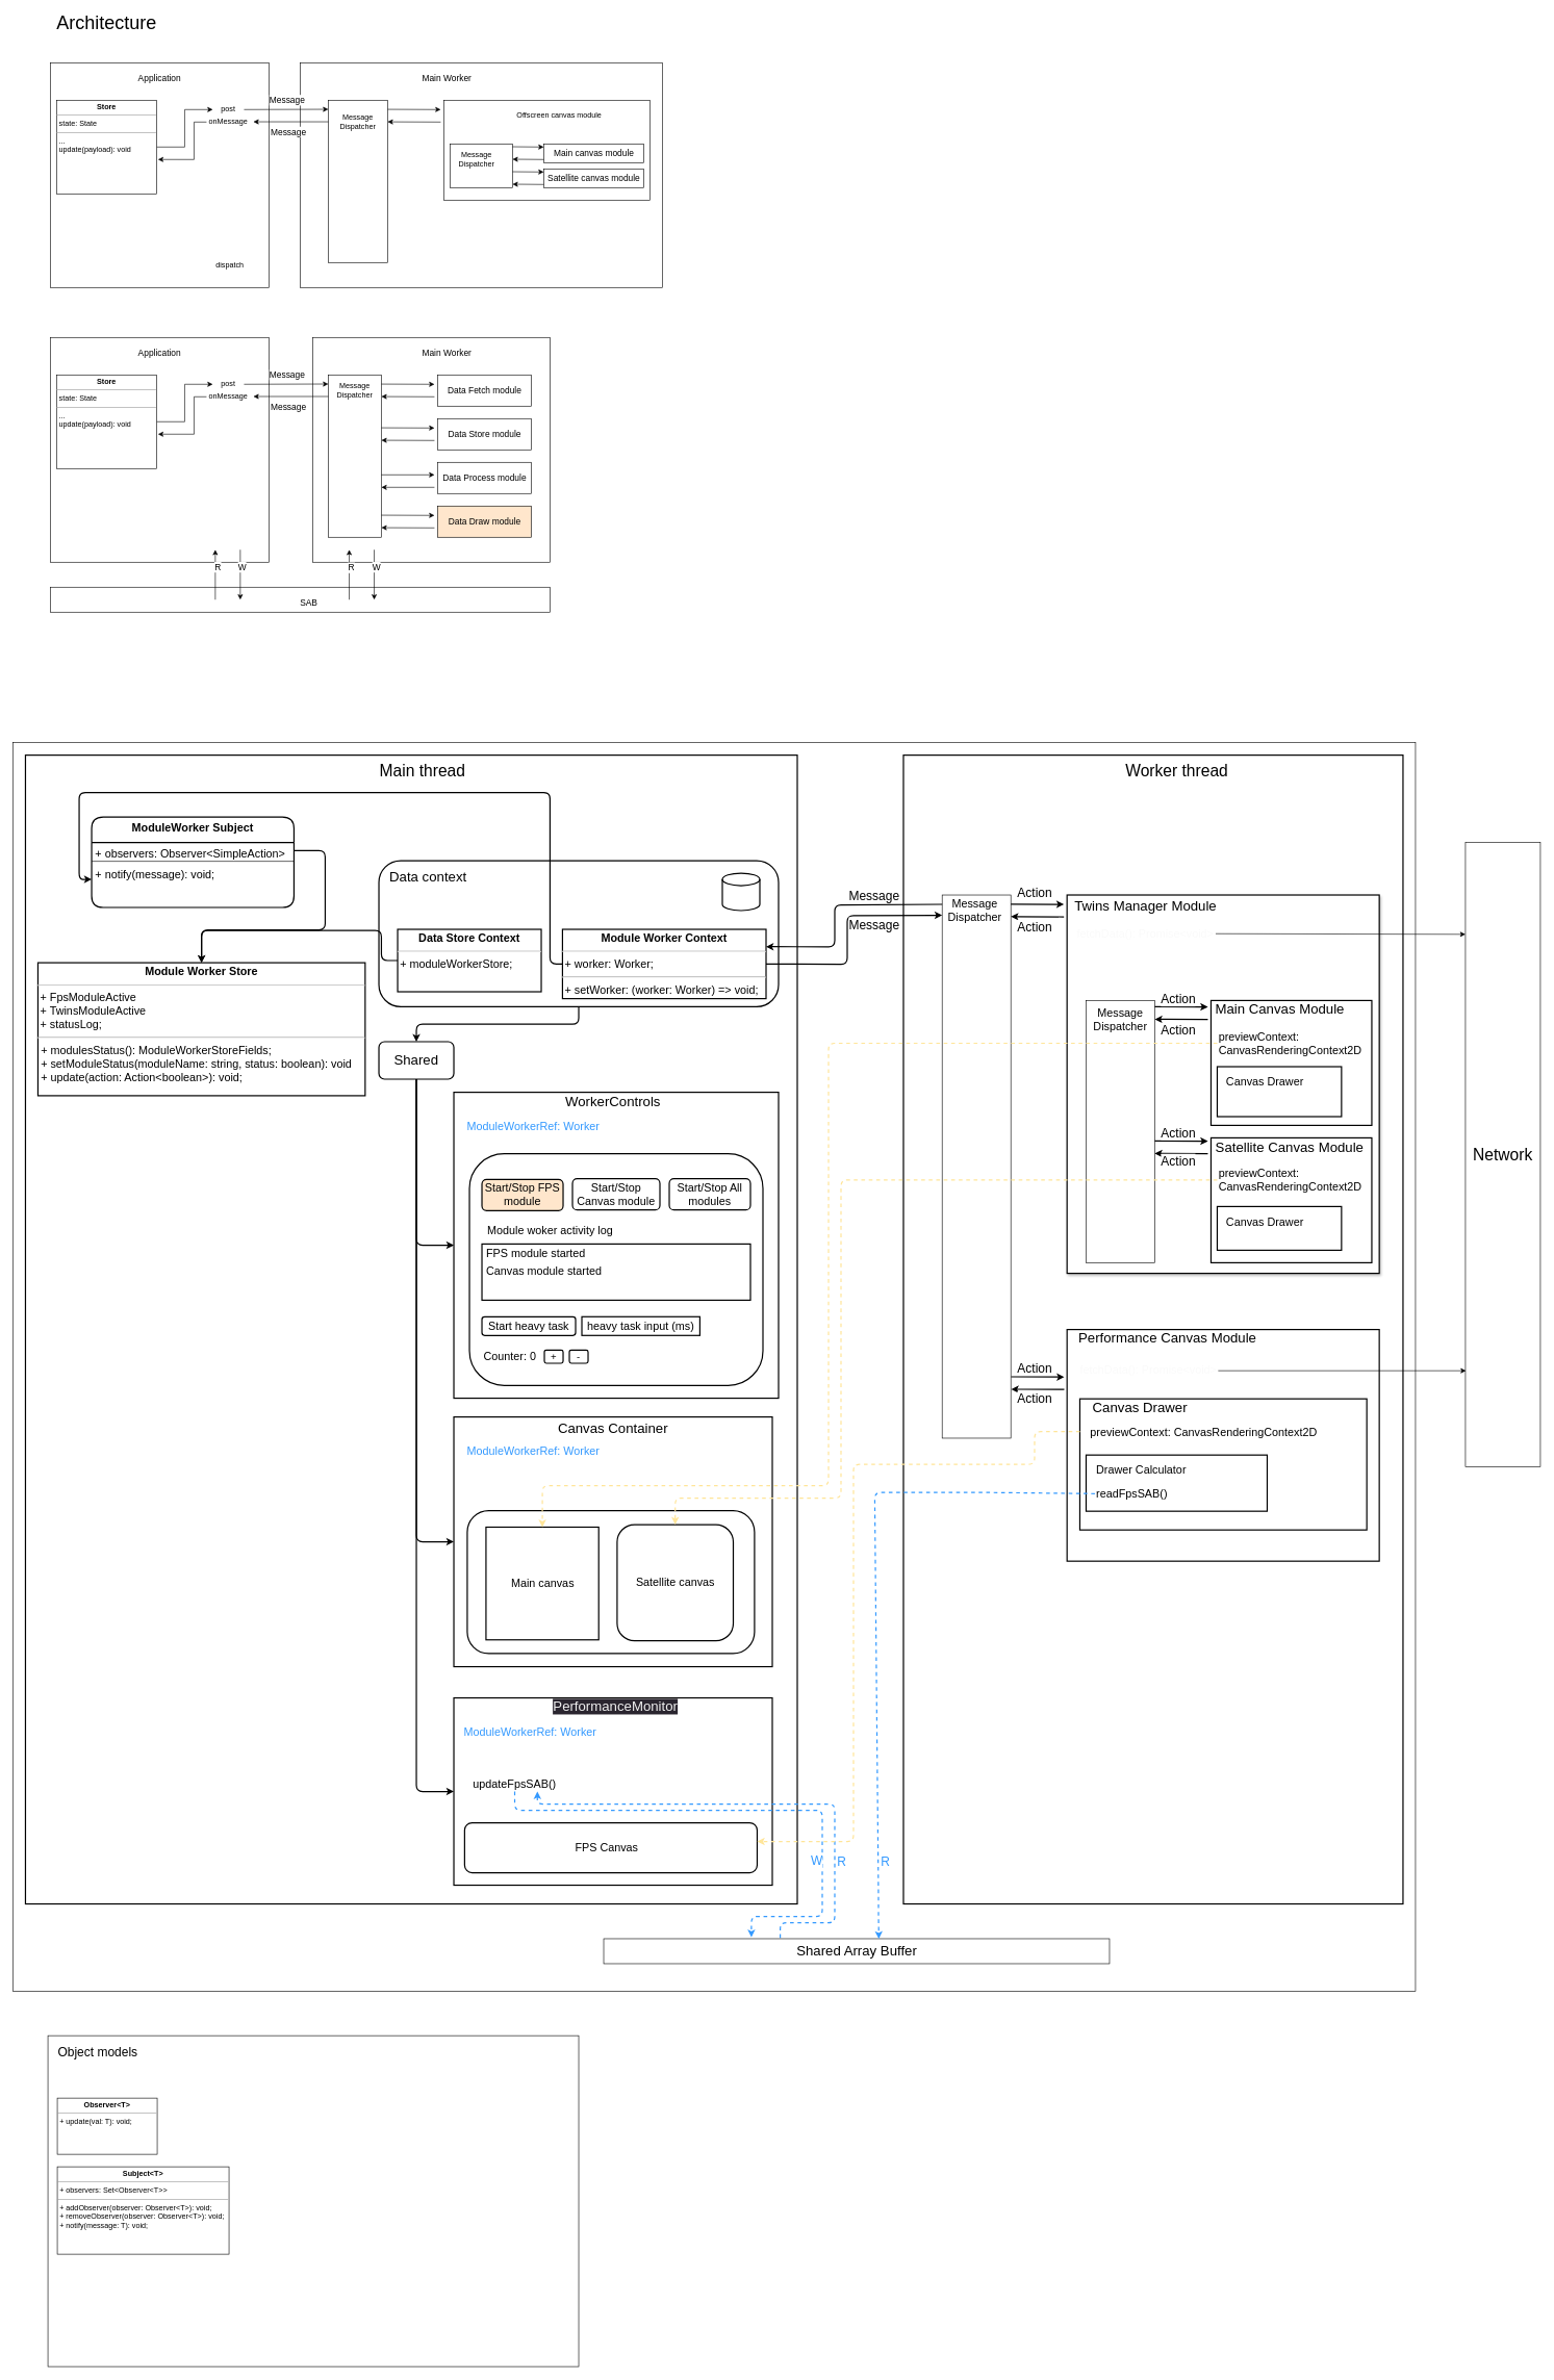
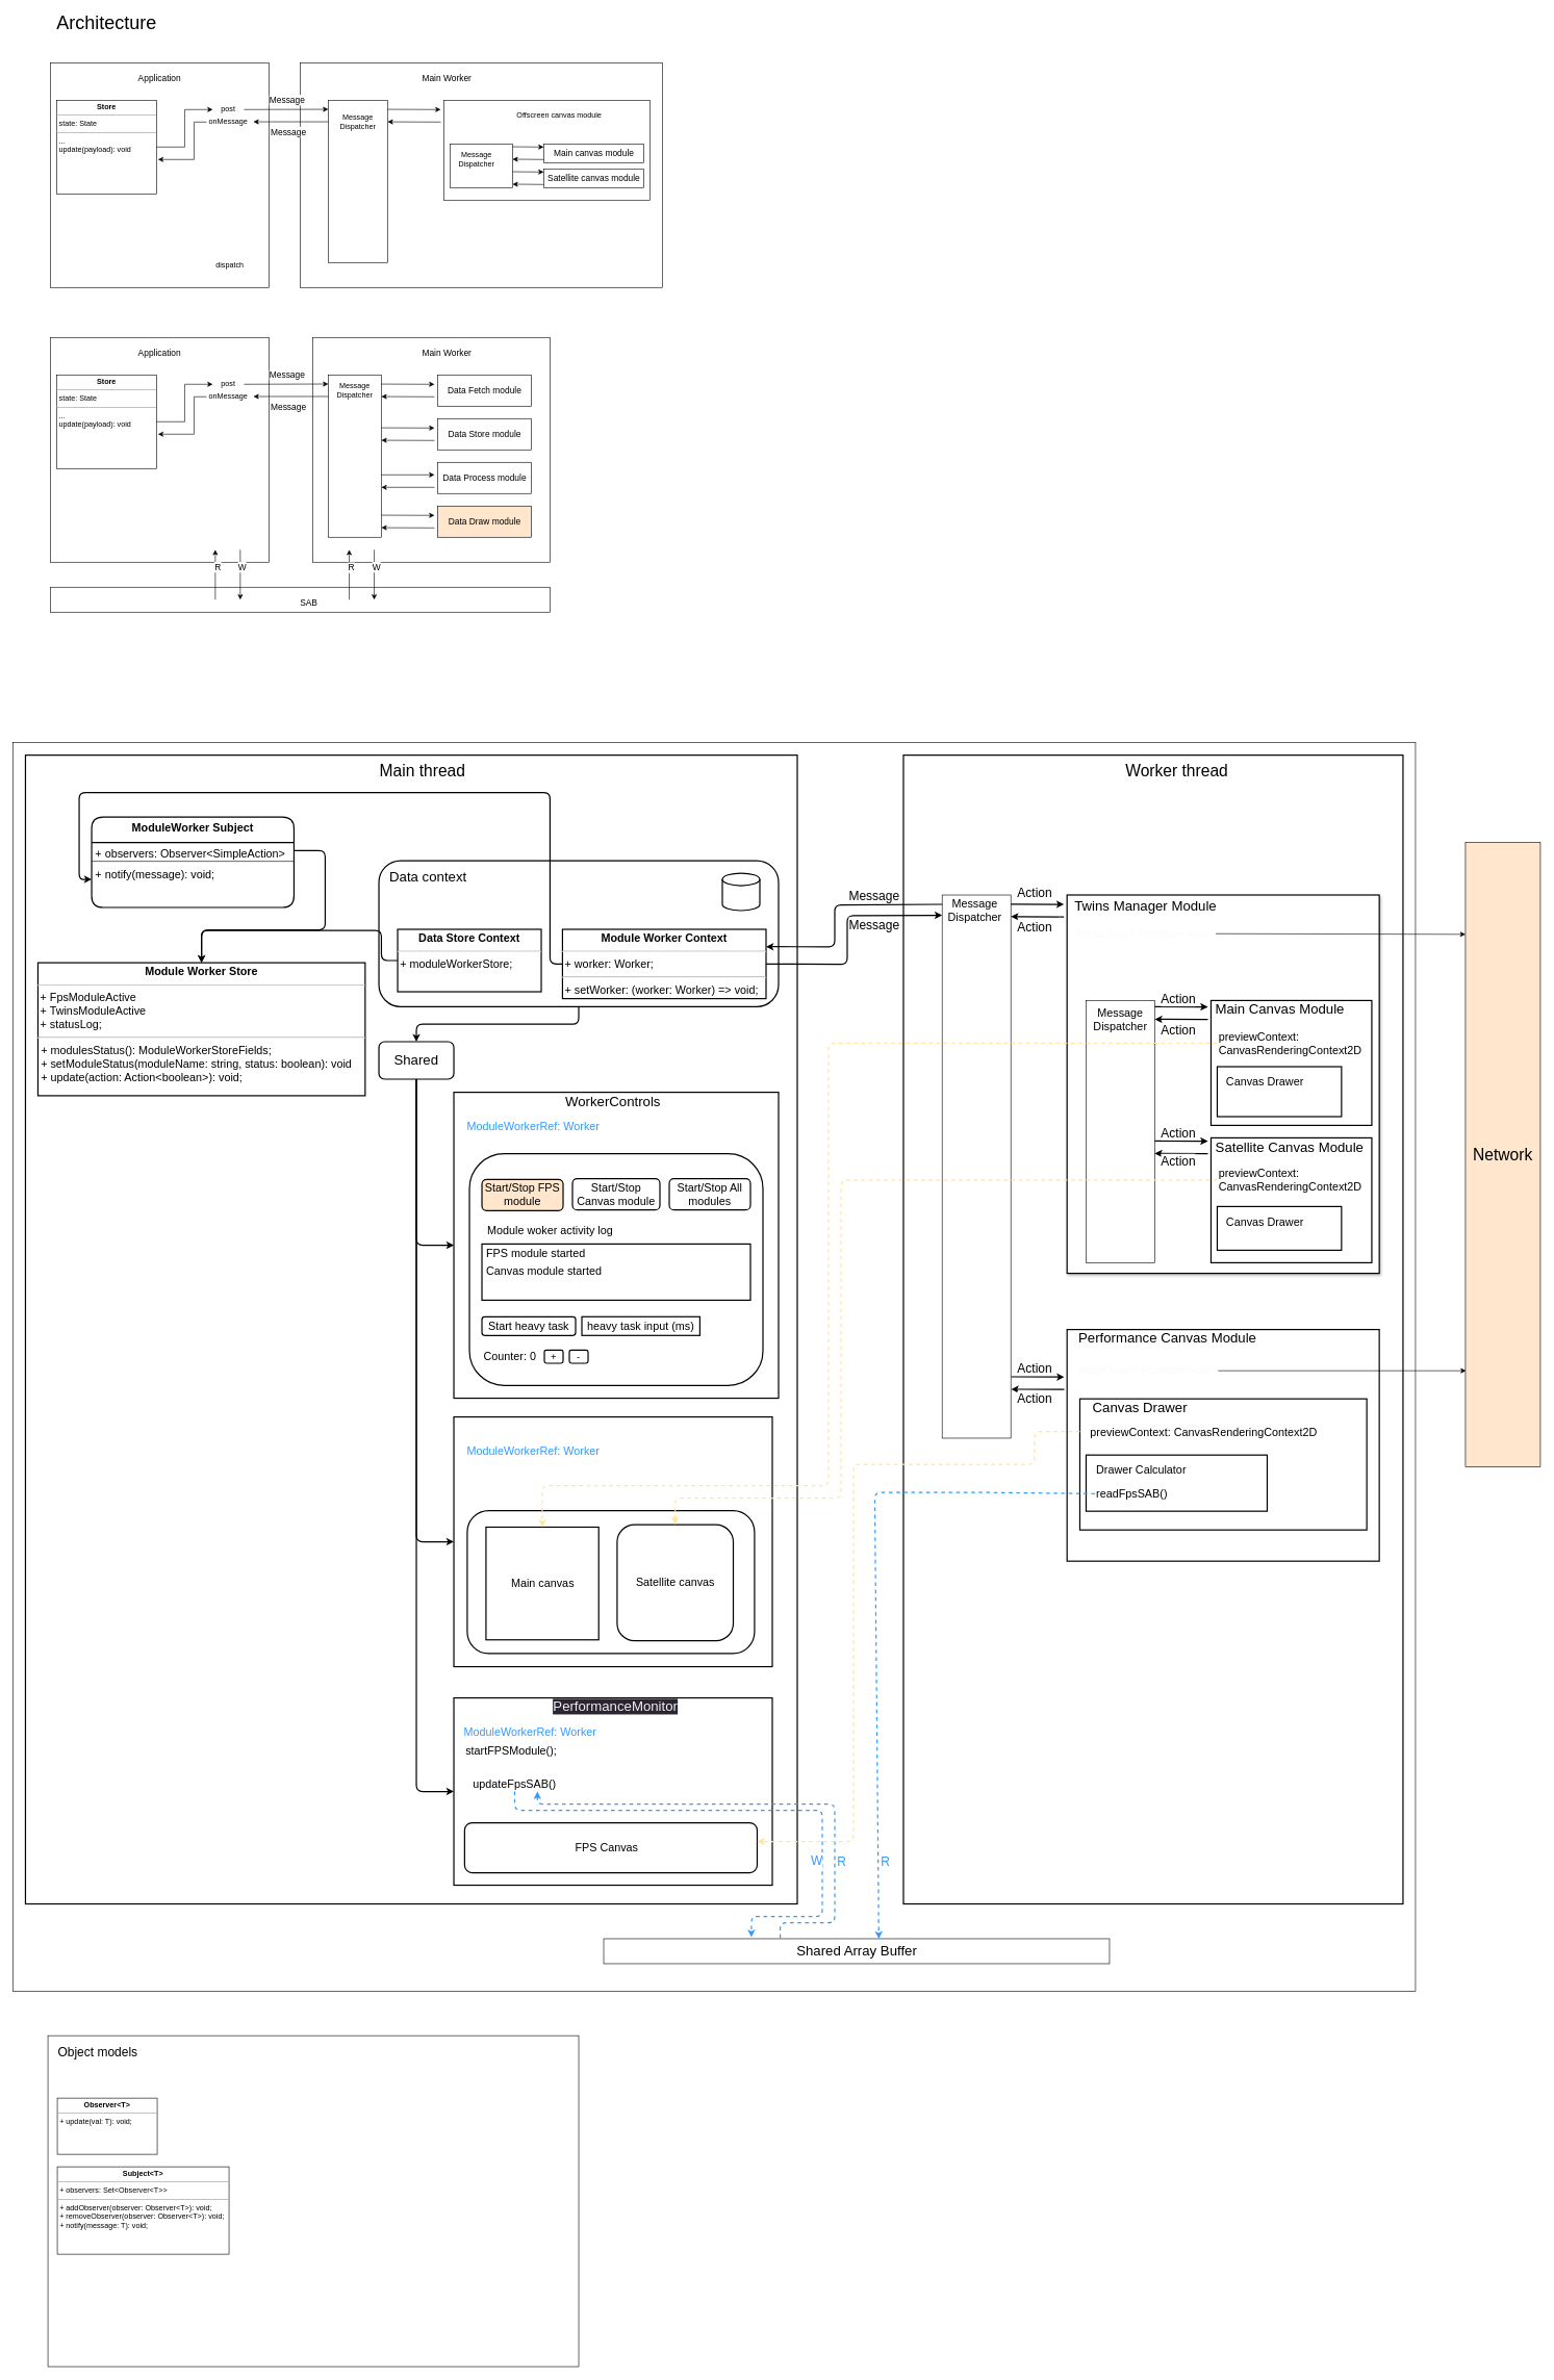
- <mxCell id="171" value="&lt;font style=&quot;font-size: 26px;&quot;&gt;Network&lt;/font&gt;" style="rounded=0;whiteSpace=wrap;html=1;fontSize=26;" parent="1" vertex="1"><mxGeometry x="2346" y="1349" width="120" height="1000" as="geometry" /></mxCell>
+ <mxCell id="171" value="&lt;font style=&quot;font-size: 26px;&quot;&gt;Network&lt;/font&gt;" style="rounded=0;whiteSpace=wrap;html=1;fontSize=26;fillColor=#ffe6cc;" parent="1" vertex="1"><mxGeometry x="2346" y="1349" width="120" height="1000" as="geometry" /></mxCell>
- <mxCell id="110" value="Canvas Container" style="text;html=1;strokeColor=none;fillColor=none;align=center;verticalAlign=middle;whiteSpace=wrap;rounded=0;strokeWidth=2;fontSize=22;" parent="1" vertex="1"><mxGeometry x="883" y="2273" width="196" height="30" as="geometry" /></mxCell>
+ <mxCell id="127" value="startFPSModule();" style="text;html=1;strokeColor=none;fillColor=none;align=left;verticalAlign=middle;whiteSpace=wrap;rounded=0;strokeWidth=2;fontSize=18;" parent="1" vertex="1"><mxGeometry x="743.25" y="2789" width="142.75" height="30" as="geometry" /></mxCell>
